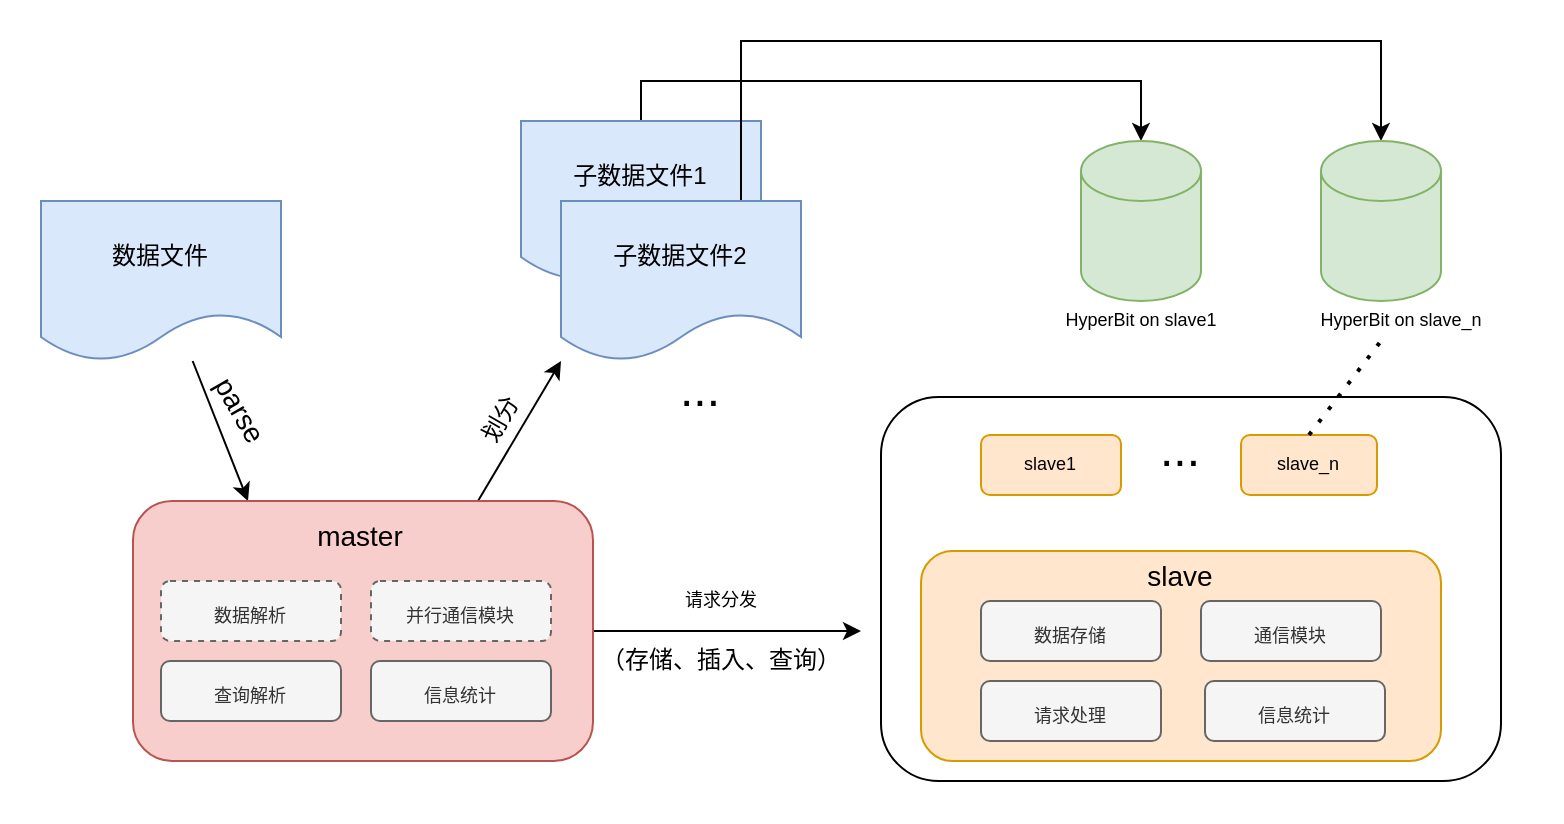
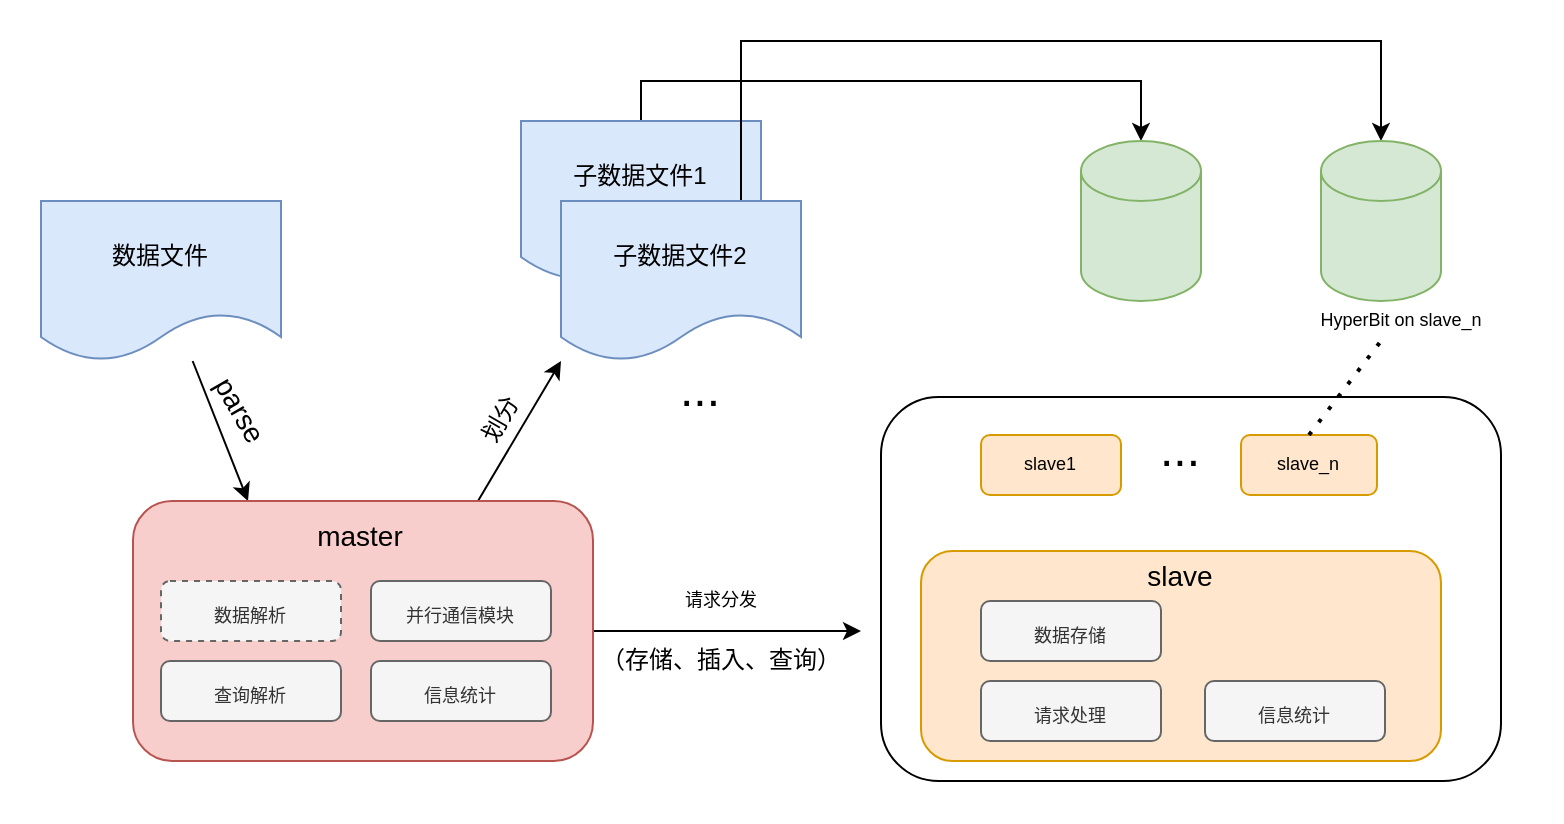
- <mxCell id="31" value="HyperBit on slave1" style="text;html=1;align=center;verticalAlign=middle;resizable=0;points=[];autosize=1;strokeColor=none;fillColor=none;fontSize=9;" parent="1" vertex="1"><mxGeometry x="510" y="150" width="120" height="20" as="geometry" /></mxCell>
- <mxCell id="17" value="&lt;font style=&quot;font-size: 9px&quot;&gt;并行通信模块&lt;br&gt;&lt;/font&gt;" style="rounded=1;whiteSpace=wrap;html=1;fontSize=18;fillColor=#f5f5f5;strokeColor=#666666;fontColor=#333333;dashed=1;" parent="1" vertex="1"><mxGeometry x="185" y="290" width="90" height="30" as="geometry" /></mxCell>
+ <mxCell id="17" value="&lt;font style=&quot;font-size: 9px&quot;&gt;并行通信模块&lt;br&gt;&lt;/font&gt;" style="rounded=1;whiteSpace=wrap;html=1;fontSize=18;fillColor=#f5f5f5;strokeColor=#666666;fontColor=#333333;" parent="1" vertex="1"><mxGeometry x="185" y="290" width="90" height="30" as="geometry" /></mxCell>
- <mxCell id="28" value="&lt;font style=&quot;font-size: 9px&quot;&gt;通信模块&lt;br&gt;&lt;/font&gt;" style="rounded=1;whiteSpace=wrap;html=1;fontSize=18;fillColor=#f5f5f5;fontColor=#333333;strokeColor=#666666;" parent="1" vertex="1"><mxGeometry x="600" y="300" width="90" height="30" as="geometry" /></mxCell>
